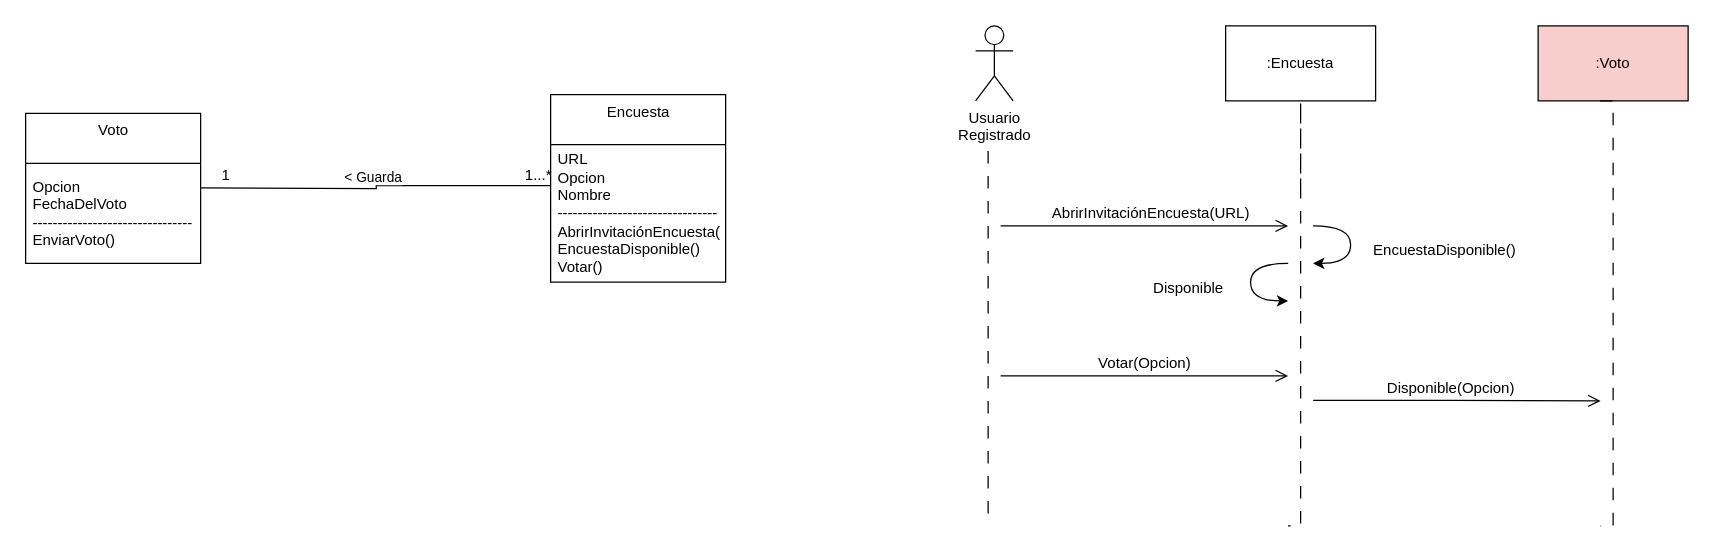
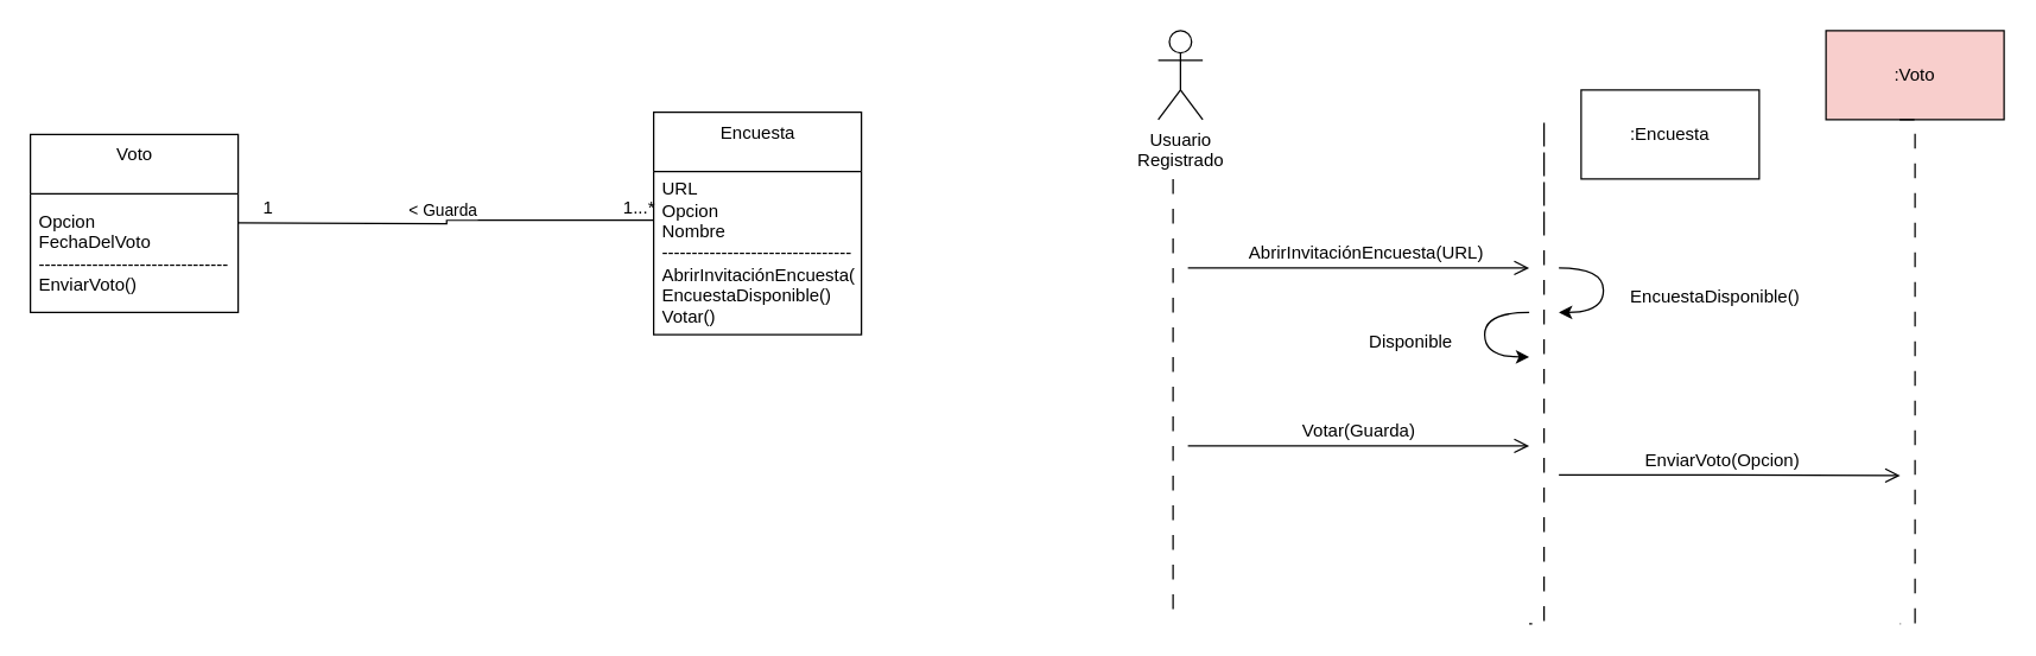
- <mxCell id="4" value=":Encuesta" style="rounded=0;whiteSpace=wrap;html=1;" parent="1" vertex="1"><mxGeometry x="980" y="20" width="120" height="60" as="geometry" /></mxCell>
+ <mxCell id="4" value=":Encuesta" style="rounded=0;whiteSpace=wrap;html=1;" parent="1" vertex="1"><mxGeometry x="1065" y="60" width="120" height="60" as="geometry" /></mxCell>
- <mxCell id="22" value="Votar(Opcion)" style="text;html=1;align=center;verticalAlign=middle;resizable=0;points=[];autosize=1;strokeColor=none;fillColor=none;" parent="1" vertex="1"><mxGeometry x="870" y="280" width="90" height="20" as="geometry" /></mxCell>
+ <mxCell id="22" value="Votar(Guarda)" style="text;html=1;align=center;verticalAlign=middle;resizable=0;points=[];autosize=1;strokeColor=none;fillColor=none;" parent="1" vertex="1"><mxGeometry x="870" y="280" width="90" height="20" as="geometry" /></mxCell>
- <mxCell id="24" value="Disponible(Opcion)" style="text;html=1;align=center;verticalAlign=middle;resizable=0;points=[];autosize=1;strokeColor=none;fillColor=none;" parent="1" vertex="1"><mxGeometry x="1100" y="300" width="120" height="20" as="geometry" /></mxCell>
+ <mxCell id="24" value="EnviarVoto(Opcion)" style="text;html=1;align=center;verticalAlign=middle;resizable=0;points=[];autosize=1;strokeColor=none;fillColor=none;" parent="1" vertex="1"><mxGeometry x="1100" y="300" width="120" height="20" as="geometry" /></mxCell>
